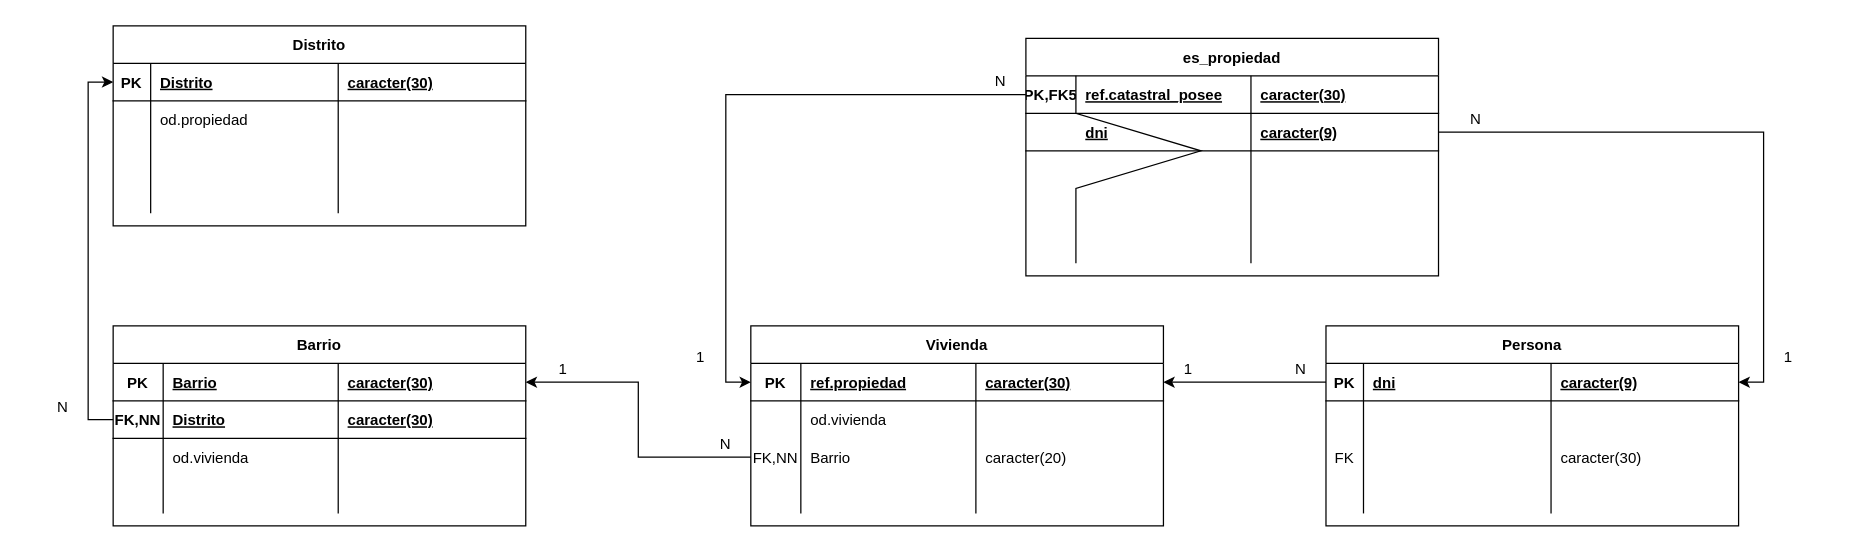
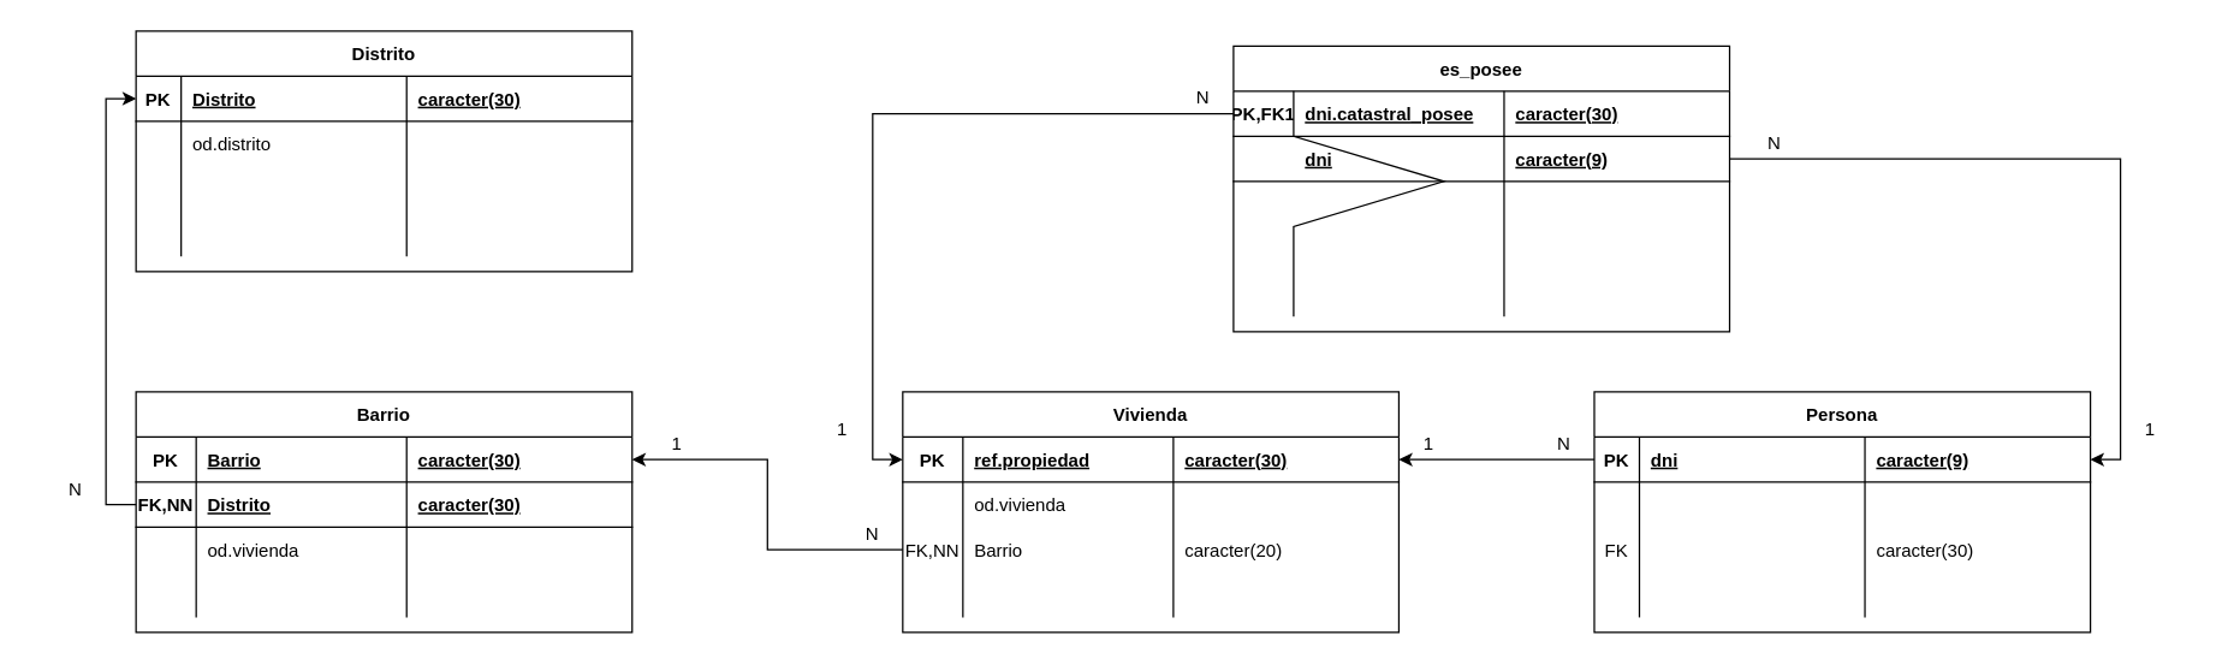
- <mxCell id="75" value="es_propiedad" style="shape=table;startSize=30;container=1;collapsible=1;childLayout=tableLayout;fixedRows=1;rowLines=0;fontStyle=1;align=center;resizeLast=1;" parent="1" vertex="1"><mxGeometry x="820" y="30" width="330" height="190" as="geometry" /></mxCell>
+ <mxCell id="75" value="es_posee" style="shape=table;startSize=30;container=1;collapsible=1;childLayout=tableLayout;fixedRows=1;rowLines=0;fontStyle=1;align=center;resizeLast=1;" parent="1" vertex="1"><mxGeometry x="820" y="30" width="330" height="190" as="geometry" /></mxCell>
- <mxCell id="77" value="PK,FK5" style="shape=partialRectangle;connectable=0;fillColor=none;top=0;left=0;bottom=0;right=0;fontStyle=1;overflow=hidden;" parent="76" vertex="1"><mxGeometry width="40" height="30" as="geometry"><mxRectangle width="40" height="30" as="alternateBounds" /></mxGeometry></mxCell>
+ <mxCell id="77" value="PK,FK1" style="shape=partialRectangle;connectable=0;fillColor=none;top=0;left=0;bottom=0;right=0;fontStyle=1;overflow=hidden;" parent="76" vertex="1"><mxGeometry width="40" height="30" as="geometry"><mxRectangle width="40" height="30" as="alternateBounds" /></mxGeometry></mxCell>
- <mxCell id="78" value="ref.catastral_posee" style="shape=partialRectangle;connectable=0;fillColor=none;top=0;left=0;bottom=0;right=0;align=left;spacingLeft=6;fontStyle=5;overflow=hidden;" parent="76" vertex="1"><mxGeometry x="40" width="140" height="30" as="geometry"><mxRectangle width="140" height="30" as="alternateBounds" /></mxGeometry></mxCell>
+ <mxCell id="78" value="dni.catastral_posee" style="shape=partialRectangle;connectable=0;fillColor=none;top=0;left=0;bottom=0;right=0;align=left;spacingLeft=6;fontStyle=5;overflow=hidden;" parent="76" vertex="1"><mxGeometry x="40" width="140" height="30" as="geometry"><mxRectangle width="140" height="30" as="alternateBounds" /></mxGeometry></mxCell>
- <mxCell id="26" value="od.propiedad" style="shape=partialRectangle;connectable=0;fillColor=none;top=0;left=0;bottom=0;right=0;align=left;spacingLeft=6;overflow=hidden;" parent="24" vertex="1"><mxGeometry x="30" width="150" height="30" as="geometry"><mxRectangle width="150" height="30" as="alternateBounds" /></mxGeometry></mxCell>
+ <mxCell id="26" value="od.distrito" style="shape=partialRectangle;connectable=0;fillColor=none;top=0;left=0;bottom=0;right=0;align=left;spacingLeft=6;overflow=hidden;" parent="24" vertex="1"><mxGeometry x="30" width="150" height="30" as="geometry"><mxRectangle width="150" height="30" as="alternateBounds" /></mxGeometry></mxCell>
